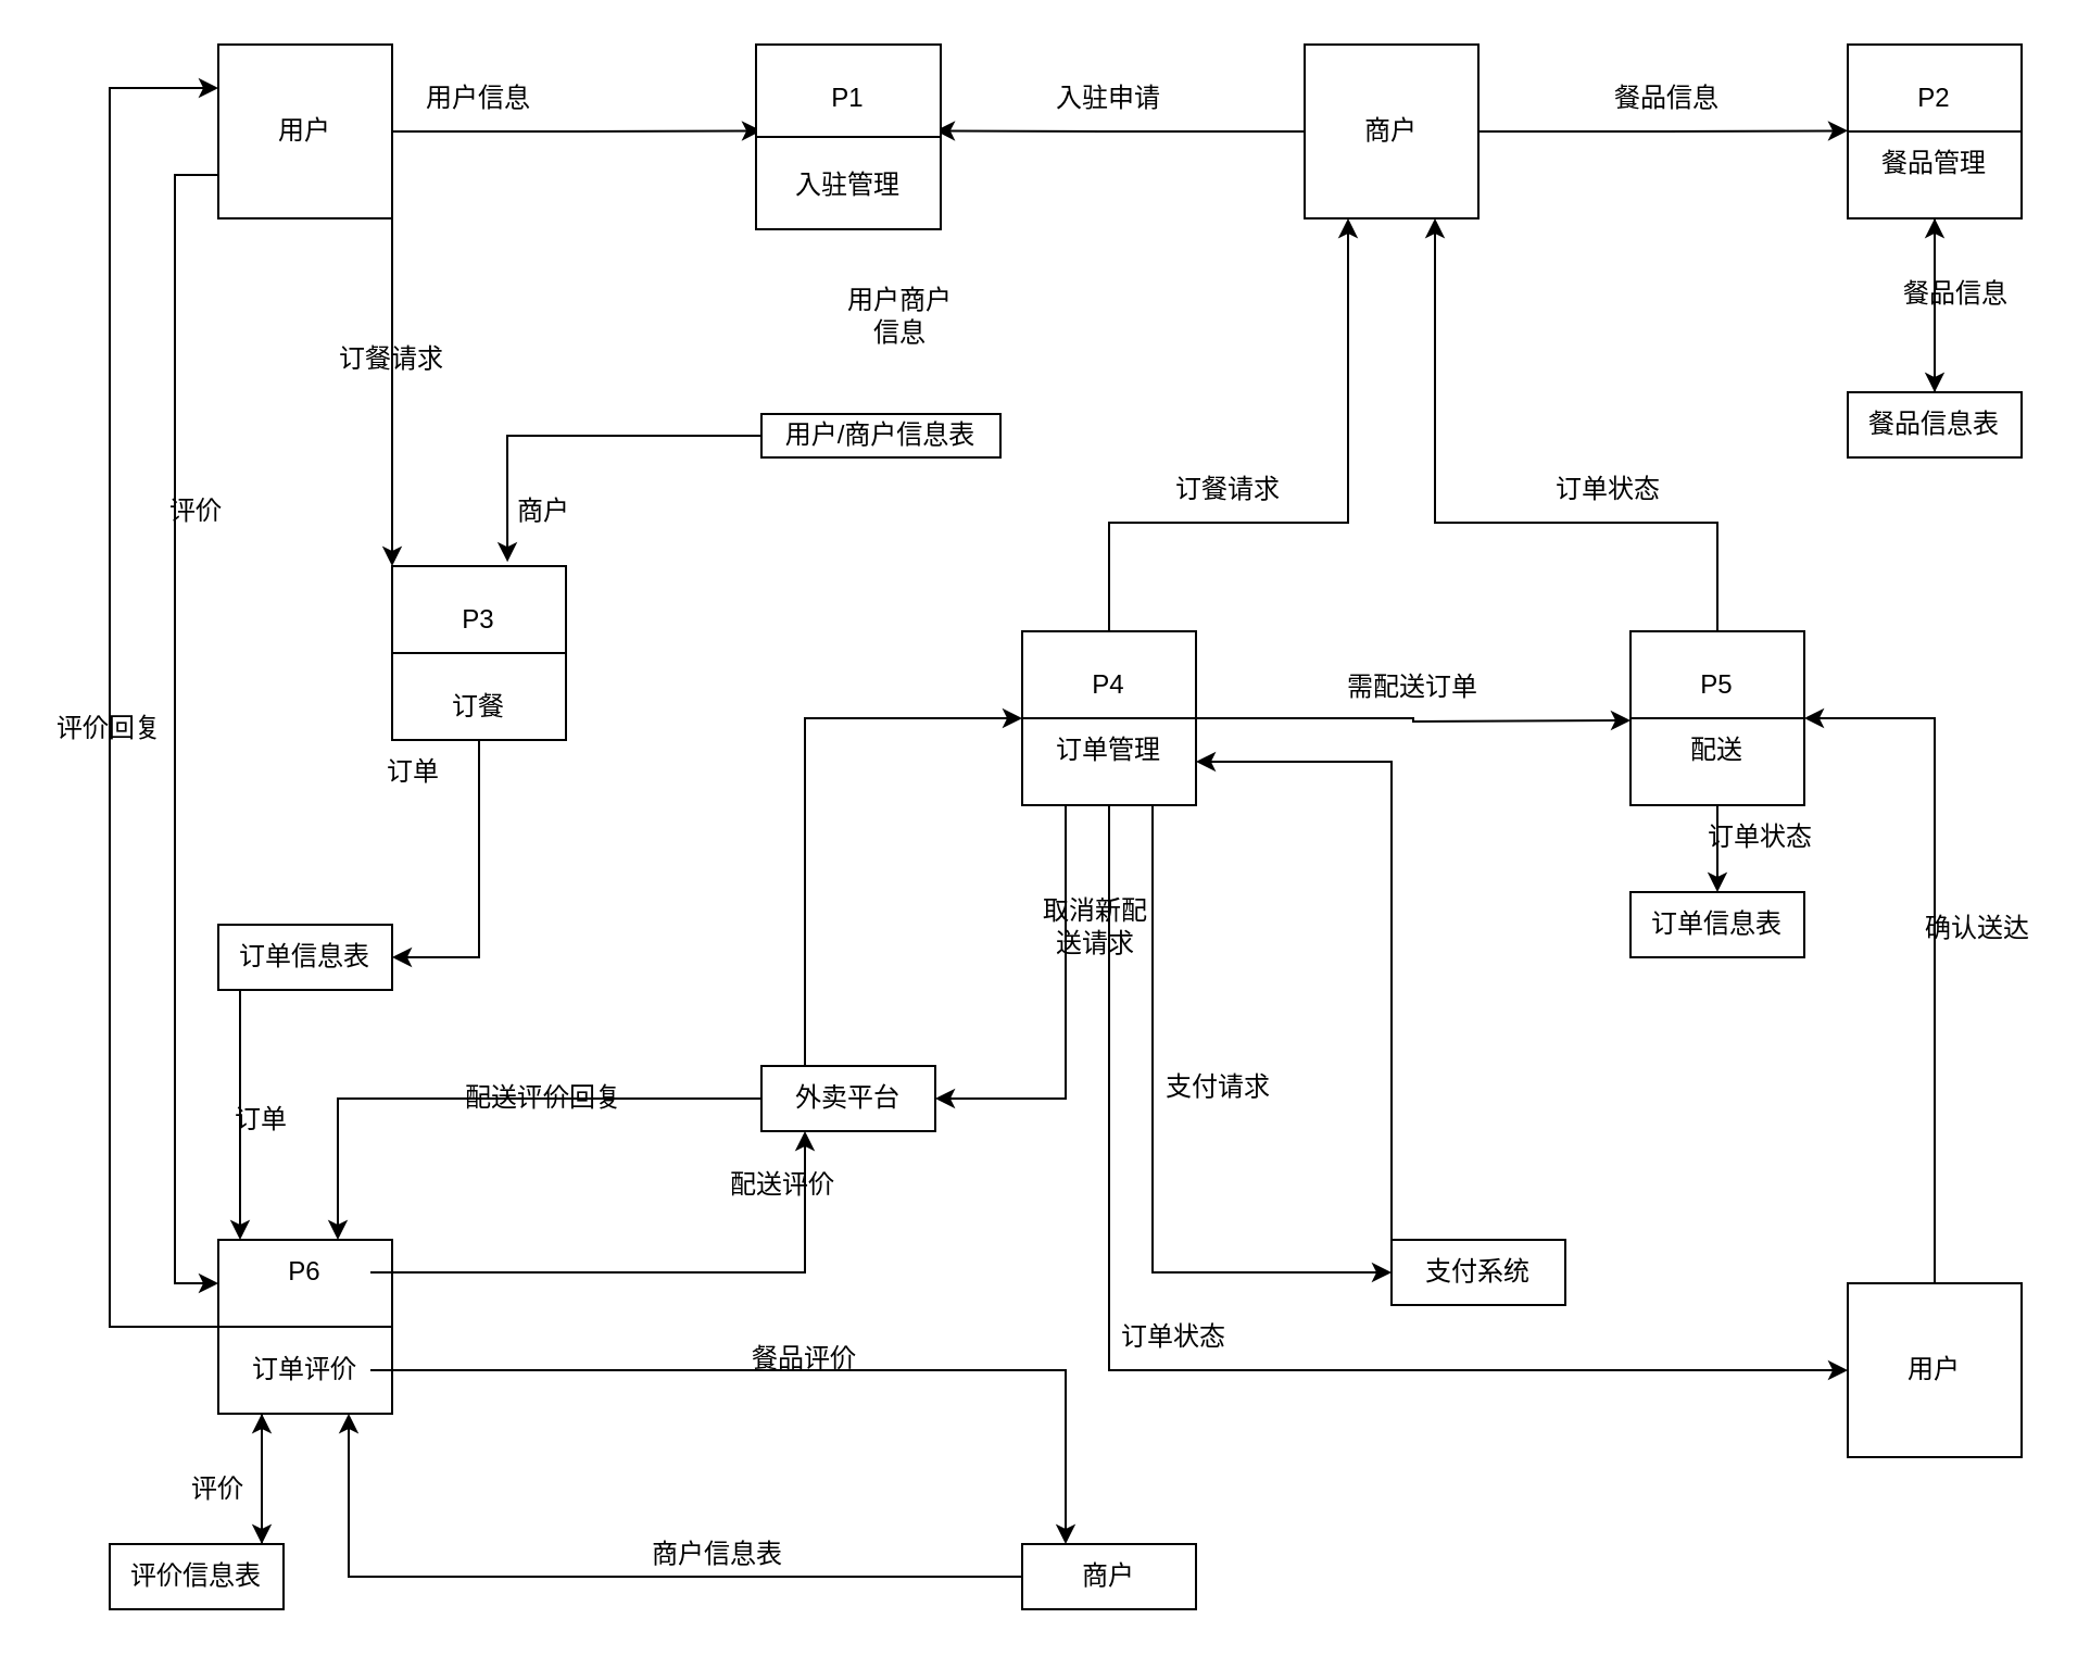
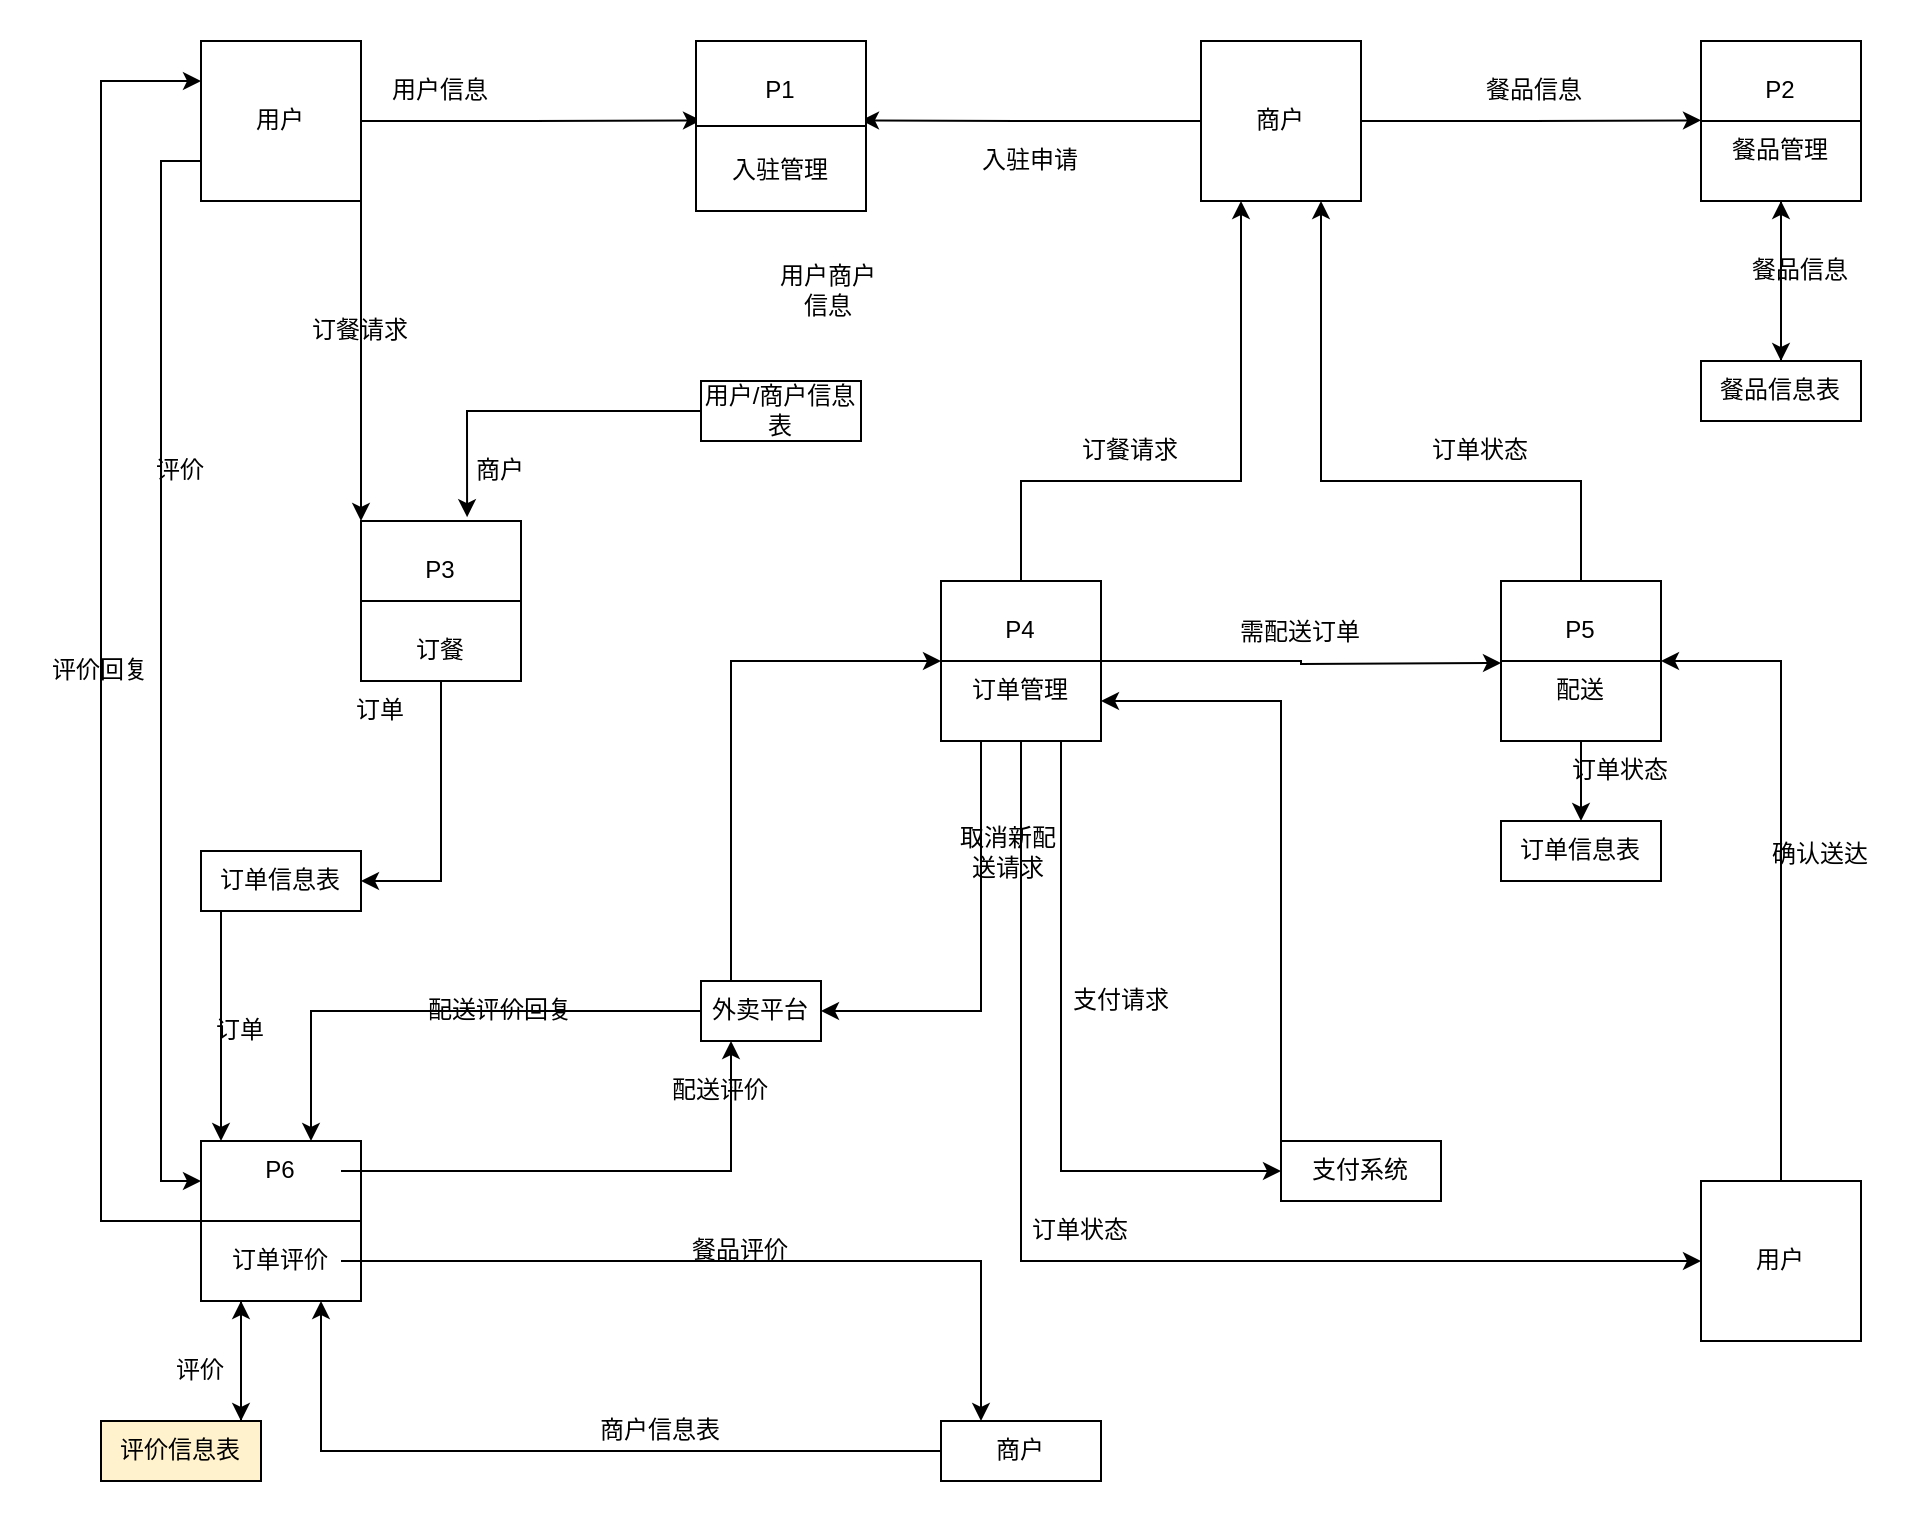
- <mxCell id="71" value="入驻申请" style="text;html=1;strokeColor=none;fillColor=none;align=center;verticalAlign=middle;whiteSpace=wrap;rounded=0;" vertex="1" parent="1"><mxGeometry x="480" y="30" width="60" height="30" as="geometry" /></mxCell>
+ <mxCell id="71" value="入驻申请" style="text;html=1;strokeColor=none;fillColor=none;align=center;verticalAlign=middle;whiteSpace=wrap;rounded=0;" vertex="1" parent="1"><mxGeometry x="485" y="65" width="60" height="30" as="geometry" /></mxCell>
- <mxCell id="7" value="用户/商户信息表" style="rounded=0;whiteSpace=wrap;html=1;" vertex="1" parent="1"><mxGeometry x="350" y="190" width="110" height="20" as="geometry" /></mxCell>
+ <mxCell id="7" value="用户/商户信息表" style="rounded=0;whiteSpace=wrap;html=1;" vertex="1" parent="1"><mxGeometry x="350" y="190" width="80" height="30" as="geometry" /></mxCell>
- <mxCell id="34" value="外卖平台" style="rounded=0;whiteSpace=wrap;html=1;" vertex="1" parent="1"><mxGeometry x="350" y="490" width="80" height="30" as="geometry" /></mxCell>
+ <mxCell id="34" value="外卖平台" style="rounded=0;whiteSpace=wrap;html=1;" vertex="1" parent="1"><mxGeometry x="350" y="490" width="60" height="30" as="geometry" /></mxCell>
- <mxCell id="42" value="评价信息表" style="rounded=0;whiteSpace=wrap;html=1;" vertex="1" parent="1"><mxGeometry x="50" y="710" width="80" height="30" as="geometry" /></mxCell>
+ <mxCell id="42" value="评价信息表" style="rounded=0;whiteSpace=wrap;html=1;fillColor=#fff2cc;" vertex="1" parent="1"><mxGeometry x="50" y="710" width="80" height="30" as="geometry" /></mxCell>
